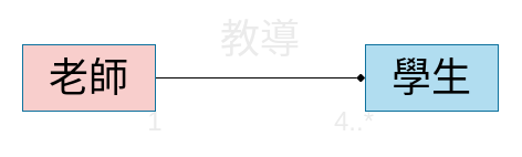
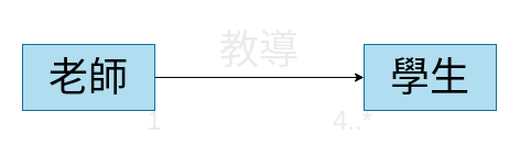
- <mxCell id="5" value="&lt;font color=&quot;#ebebeb&quot;&gt;教導&lt;/font&gt;" style="text;html=1;align=center;verticalAlign=middle;whiteSpace=wrap;rounded=0;fontSize=36;shadow=0;" parent="1" vertex="1"><mxGeometry x="160" y="20" width="150" height="30" as="geometry" /></mxCell>
+ <mxCell id="5" value="&lt;font color=&quot;#ebebeb&quot;&gt;教導&lt;/font&gt;" style="text;html=1;align=center;verticalAlign=middle;whiteSpace=wrap;rounded=0;fontSize=36;shadow=0;" parent="1" vertex="1"><mxGeometry x="160" y="30" width="150" height="30" as="geometry" /></mxCell>
- <mxCell id="3" value="&lt;font color=&quot;#000000&quot; style=&quot;font-size: 36px;&quot;&gt;老師&lt;/font&gt;" style="rounded=0;whiteSpace=wrap;html=1;fillColor=#f8cecc;strokeColor=#10739e;" parent="1" vertex="1"><mxGeometry x="20" y="40" width="120" height="60" as="geometry" /></mxCell>
+ <mxCell id="3" value="&lt;font color=&quot;#000000&quot; style=&quot;font-size: 36px;&quot;&gt;老師&lt;/font&gt;" style="rounded=0;whiteSpace=wrap;html=1;fillColor=#b1ddf0;strokeColor=#10739e;" parent="1" vertex="1"><mxGeometry x="20" y="40" width="120" height="60" as="geometry" /></mxCell>
- <mxCell id="2" style="edgeStyle=none;html=1;fontSize=36;fontColor=#000000;endArrow=diamond;" parent="1" source="3" target="4" edge="1"><mxGeometry relative="1" as="geometry" /></mxCell>
+ <mxCell id="2" style="edgeStyle=none;html=1;fontSize=36;fontColor=#000000;" parent="1" source="3" target="4" edge="1"><mxGeometry relative="1" as="geometry" /></mxCell>
